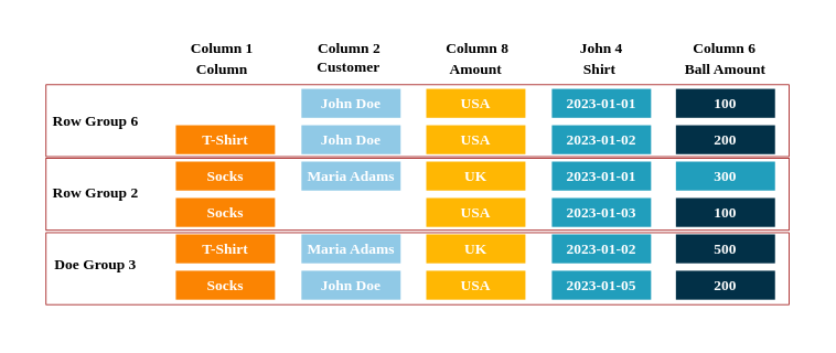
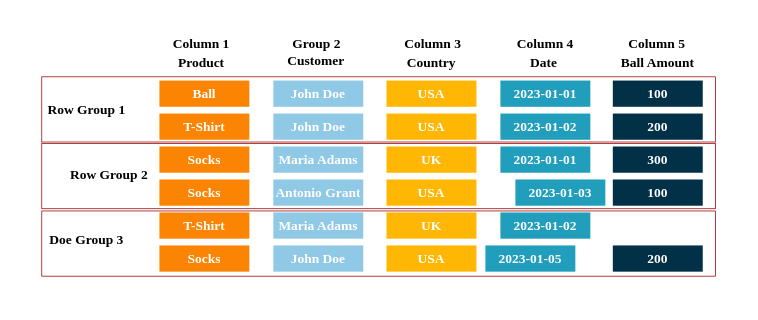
- <mxCell id="7" value="&lt;font face=&quot;Times New Roman&quot; style=&quot;font-size: 18px;&quot;&gt;&lt;b style=&quot;&quot;&gt;Column 2&lt;/b&gt;&lt;/font&gt;" style="text;html=1;strokeColor=none;fillColor=none;align=center;verticalAlign=middle;whiteSpace=wrap;rounded=0;" parent="1" vertex="1"><mxGeometry x="381" y="43" width="82" height="30" as="geometry" /></mxCell>
+ <mxCell id="7" value="&lt;font face=&quot;Times New Roman&quot; style=&quot;font-size: 18px;&quot;&gt;&lt;b style=&quot;&quot;&gt;Group 2&lt;/b&gt;&lt;/font&gt;" style="text;html=1;strokeColor=none;fillColor=none;align=center;verticalAlign=middle;whiteSpace=wrap;rounded=0;" parent="1" vertex="1"><mxGeometry x="381" y="43" width="82" height="30" as="geometry" /></mxCell>
- <mxCell id="8" value="&lt;font face=&quot;Times New Roman&quot; style=&quot;font-size: 18px;&quot;&gt;&lt;b style=&quot;&quot;&gt;Column 8&lt;/b&gt;&lt;/font&gt;" style="text;html=1;strokeColor=none;fillColor=none;align=center;verticalAlign=middle;whiteSpace=wrap;rounded=0;" parent="1" vertex="1"><mxGeometry x="536" y="43" width="82" height="30" as="geometry" /></mxCell>
+ <mxCell id="8" value="&lt;font face=&quot;Times New Roman&quot; style=&quot;font-size: 18px;&quot;&gt;&lt;b style=&quot;&quot;&gt;Column 3&lt;/b&gt;&lt;/font&gt;" style="text;html=1;strokeColor=none;fillColor=none;align=center;verticalAlign=middle;whiteSpace=wrap;rounded=0;" parent="1" vertex="1"><mxGeometry x="536" y="43" width="82" height="30" as="geometry" /></mxCell>
- <mxCell id="9" value="&lt;font face=&quot;Times New Roman&quot; style=&quot;font-size: 18px;&quot;&gt;&lt;b style=&quot;&quot;&gt;John 4&lt;/b&gt;&lt;/font&gt;" style="text;html=1;strokeColor=none;fillColor=none;align=center;verticalAlign=middle;whiteSpace=wrap;rounded=0;" parent="1" vertex="1"><mxGeometry x="686" y="43" width="82" height="30" as="geometry" /></mxCell>
+ <mxCell id="9" value="&lt;font face=&quot;Times New Roman&quot; style=&quot;font-size: 18px;&quot;&gt;&lt;b style=&quot;&quot;&gt;Column 4&lt;/b&gt;&lt;/font&gt;" style="text;html=1;strokeColor=none;fillColor=none;align=center;verticalAlign=middle;whiteSpace=wrap;rounded=0;" parent="1" vertex="1"><mxGeometry x="686" y="43" width="82" height="30" as="geometry" /></mxCell>
- <mxCell id="10" value="&lt;font face=&quot;Times New Roman&quot; style=&quot;font-size: 18px;&quot;&gt;&lt;b style=&quot;&quot;&gt;Column 6&lt;/b&gt;&lt;/font&gt;" style="text;html=1;strokeColor=none;fillColor=none;align=center;verticalAlign=middle;whiteSpace=wrap;rounded=0;" parent="1" vertex="1"><mxGeometry x="835" y="43" width="82" height="30" as="geometry" /></mxCell>
+ <mxCell id="10" value="&lt;font face=&quot;Times New Roman&quot; style=&quot;font-size: 18px;&quot;&gt;&lt;b style=&quot;&quot;&gt;Column 5&lt;/b&gt;&lt;/font&gt;" style="text;html=1;strokeColor=none;fillColor=none;align=center;verticalAlign=middle;whiteSpace=wrap;rounded=0;" parent="1" vertex="1"><mxGeometry x="835" y="43" width="82" height="30" as="geometry" /></mxCell>
- <mxCell id="11" value="&lt;font face=&quot;Times New Roman&quot; style=&quot;font-size: 18px;&quot;&gt;&lt;b style=&quot;&quot;&gt;Column&lt;/b&gt;&lt;/font&gt;" style="text;html=1;strokeColor=none;fillColor=none;align=center;verticalAlign=middle;whiteSpace=wrap;rounded=0;" parent="1" vertex="1"><mxGeometry x="227" y="68" width="82" height="30" as="geometry" /></mxCell>
+ <mxCell id="11" value="&lt;font face=&quot;Times New Roman&quot; style=&quot;font-size: 18px;&quot;&gt;&lt;b style=&quot;&quot;&gt;Product&lt;/b&gt;&lt;/font&gt;" style="text;html=1;strokeColor=none;fillColor=none;align=center;verticalAlign=middle;whiteSpace=wrap;rounded=0;" parent="1" vertex="1"><mxGeometry x="227" y="68" width="82" height="30" as="geometry" /></mxCell>
- <mxCell id="13" value="&lt;font face=&quot;Times New Roman&quot; style=&quot;font-size: 18px;&quot;&gt;&lt;b style=&quot;&quot;&gt;Amount&lt;/b&gt;&lt;/font&gt;" style="text;html=1;strokeColor=none;fillColor=none;align=center;verticalAlign=middle;whiteSpace=wrap;rounded=0;" parent="1" vertex="1"><mxGeometry x="534" y="68" width="82" height="30" as="geometry" /></mxCell>
+ <mxCell id="13" value="&lt;font face=&quot;Times New Roman&quot; style=&quot;font-size: 18px;&quot;&gt;&lt;b style=&quot;&quot;&gt;Country&lt;/b&gt;&lt;/font&gt;" style="text;html=1;strokeColor=none;fillColor=none;align=center;verticalAlign=middle;whiteSpace=wrap;rounded=0;" parent="1" vertex="1"><mxGeometry x="534" y="68" width="82" height="30" as="geometry" /></mxCell>
- <mxCell id="14" value="&lt;font face=&quot;Times New Roman&quot; style=&quot;font-size: 18px;&quot;&gt;&lt;b style=&quot;&quot;&gt;Shirt&lt;/b&gt;&lt;/font&gt;" style="text;html=1;strokeColor=none;fillColor=none;align=center;verticalAlign=middle;whiteSpace=wrap;rounded=0;" parent="1" vertex="1"><mxGeometry x="684" y="68" width="82" height="30" as="geometry" /></mxCell>
+ <mxCell id="14" value="&lt;font face=&quot;Times New Roman&quot; style=&quot;font-size: 18px;&quot;&gt;&lt;b style=&quot;&quot;&gt;Date&lt;/b&gt;&lt;/font&gt;" style="text;html=1;strokeColor=none;fillColor=none;align=center;verticalAlign=middle;whiteSpace=wrap;rounded=0;" parent="1" vertex="1"><mxGeometry x="684" y="68" width="82" height="30" as="geometry" /></mxCell>
+ <mxCell id="16" value="&lt;font color=&quot;#ffffff&quot; style=&quot;font-size: 18px;&quot; face=&quot;Times New Roman&quot;&gt;&lt;b&gt;Ball&lt;/b&gt;&lt;/font&gt;" style="rounded=0;whiteSpace=wrap;html=1;fillColor=#FB8402;strokeColor=none;" parent="1" vertex="1"><mxGeometry x="212" y="107" width="120" height="35" as="geometry" /></mxCell>
- <mxCell id="22" value="&lt;font face=&quot;Times New Roman&quot; style=&quot;font-size: 18px;&quot;&gt;&lt;b style=&quot;&quot;&gt;Row Group 6&lt;br&gt;&lt;/b&gt;&lt;/font&gt;" style="text;html=1;strokeColor=none;fillColor=none;align=center;verticalAlign=middle;whiteSpace=wrap;rounded=0;" parent="1" vertex="1"><mxGeometry x="56" y="131" width="118" height="30" as="geometry" /></mxCell>
+ <mxCell id="22" value="&lt;font face=&quot;Times New Roman&quot; style=&quot;font-size: 18px;&quot;&gt;&lt;b style=&quot;&quot;&gt;Row Group 1&lt;br&gt;&lt;/b&gt;&lt;/font&gt;" style="text;html=1;strokeColor=none;fillColor=none;align=center;verticalAlign=middle;whiteSpace=wrap;rounded=0;" parent="1" vertex="1"><mxGeometry x="56" y="131" width="118" height="30" as="geometry" /></mxCell>
- <mxCell id="45" value="&lt;font color=&quot;#ffffff&quot; style=&quot;font-size: 18px;&quot; face=&quot;Times New Roman&quot;&gt;&lt;b&gt;300&lt;br&gt;&lt;/b&gt;&lt;/font&gt;" style="rounded=0;whiteSpace=wrap;html=1;fillColor=#219ebc;strokeColor=none;" parent="1" vertex="1"><mxGeometry x="817" y="195" width="120" height="35" as="geometry" /></mxCell>
+ <mxCell id="45" value="&lt;font color=&quot;#ffffff&quot; style=&quot;font-size: 18px;&quot; face=&quot;Times New Roman&quot;&gt;&lt;b&gt;300&lt;br&gt;&lt;/b&gt;&lt;/font&gt;" style="rounded=0;whiteSpace=wrap;html=1;fillColor=#023047;strokeColor=none;" parent="1" vertex="1"><mxGeometry x="817" y="195" width="120" height="35" as="geometry" /></mxCell>
- <mxCell id="23" value="&lt;font face=&quot;Times New Roman&quot; style=&quot;font-size: 18px;&quot;&gt;&lt;b style=&quot;&quot;&gt;Row Group 2&lt;br&gt;&lt;/b&gt;&lt;/font&gt;" style="text;html=1;strokeColor=none;fillColor=none;align=center;verticalAlign=middle;whiteSpace=wrap;rounded=0;" parent="1" vertex="1"><mxGeometry x="56" y="218" width="118" height="30" as="geometry" /></mxCell>
+ <mxCell id="23" value="&lt;font face=&quot;Times New Roman&quot; style=&quot;font-size: 18px;&quot;&gt;&lt;b style=&quot;&quot;&gt;Row Group 2&lt;br&gt;&lt;/b&gt;&lt;/font&gt;" style="text;html=1;strokeColor=none;fillColor=none;align=center;verticalAlign=middle;whiteSpace=wrap;rounded=0;" parent="1" vertex="1"><mxGeometry x="86" y="218" width="118" height="30" as="geometry" /></mxCell>
+ <mxCell id="28" value="&lt;font color=&quot;#ffffff&quot; style=&quot;font-size: 18px;&quot; face=&quot;Times New Roman&quot;&gt;&lt;b&gt;Antonio Grant&lt;/b&gt;&lt;/font&gt;" style="rounded=0;whiteSpace=wrap;html=1;fillColor=#90C9E6;strokeColor=none;" parent="1" vertex="1"><mxGeometry x="364" y="239" width="120" height="35" as="geometry" /></mxCell>
- <mxCell id="40" value="&lt;b style=&quot;border-color: var(--border-color); color: rgb(255, 255, 255); font-family: &amp;quot;Times New Roman&amp;quot;; font-size: 18px;&quot;&gt;2023-01-03&lt;/b&gt;" style="rounded=0;whiteSpace=wrap;html=1;fillColor=#219EBC;strokeColor=none;" parent="1" vertex="1"><mxGeometry x="667" y="239" width="120" height="35" as="geometry" /></mxCell>
+ <mxCell id="40" value="&lt;b style=&quot;border-color: var(--border-color); color: rgb(255, 255, 255); font-family: &amp;quot;Times New Roman&amp;quot;; font-size: 18px;&quot;&gt;2023-01-03&lt;/b&gt;" style="rounded=0;whiteSpace=wrap;html=1;fillColor=#219EBC;strokeColor=none;" parent="1" vertex="1"><mxGeometry x="687" y="239" width="120" height="35" as="geometry" /></mxCell>
- <mxCell id="47" value="&lt;b style=&quot;border-color: var(--border-color); color: rgb(255, 255, 255); font-family: &amp;quot;Times New Roman&amp;quot;; font-size: 18px;&quot;&gt;500&lt;/b&gt;" style="rounded=0;whiteSpace=wrap;html=1;fillColor=#023047;strokeColor=none;" parent="1" vertex="1"><mxGeometry x="817" y="283" width="120" height="35" as="geometry" /></mxCell>
- <mxCell id="42" value="&lt;b style=&quot;border-color: var(--border-color); color: rgb(255, 255, 255); font-family: &amp;quot;Times New Roman&amp;quot;; font-size: 18px;&quot;&gt;2023-01-05&lt;/b&gt;" style="rounded=0;whiteSpace=wrap;html=1;fillColor=#219EBC;strokeColor=none;" parent="1" vertex="1"><mxGeometry x="667" y="327" width="120" height="35" as="geometry" /></mxCell>
+ <mxCell id="42" value="&lt;b style=&quot;border-color: var(--border-color); color: rgb(255, 255, 255); font-family: &amp;quot;Times New Roman&amp;quot;; font-size: 18px;&quot;&gt;2023-01-05&lt;/b&gt;" style="rounded=0;whiteSpace=wrap;html=1;fillColor=#219EBC;strokeColor=none;" parent="1" vertex="1"><mxGeometry x="647" y="327" width="120" height="35" as="geometry" /></mxCell>
